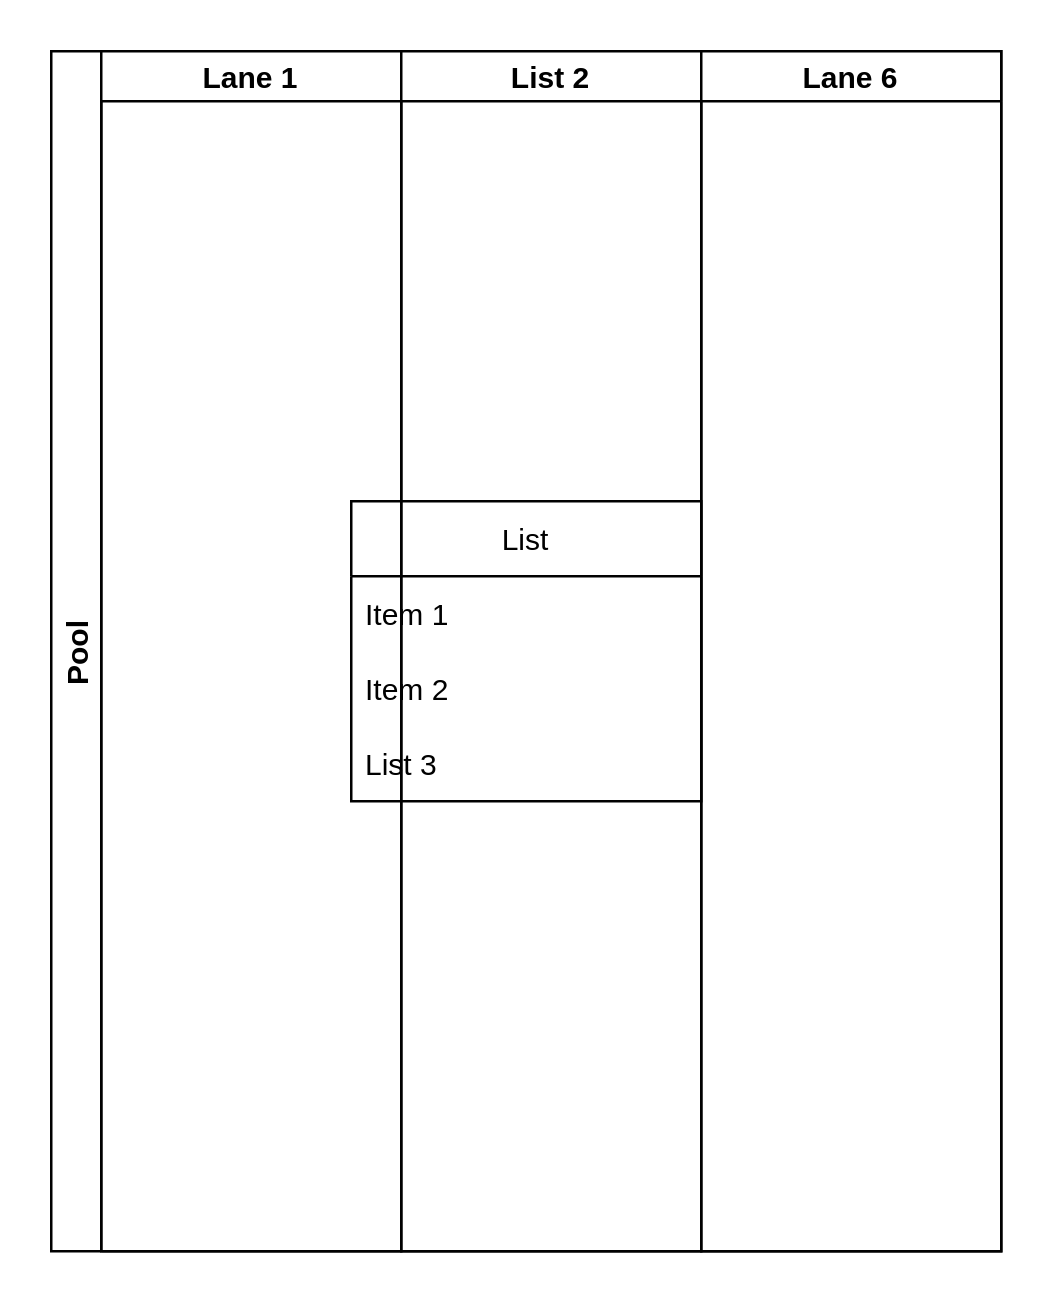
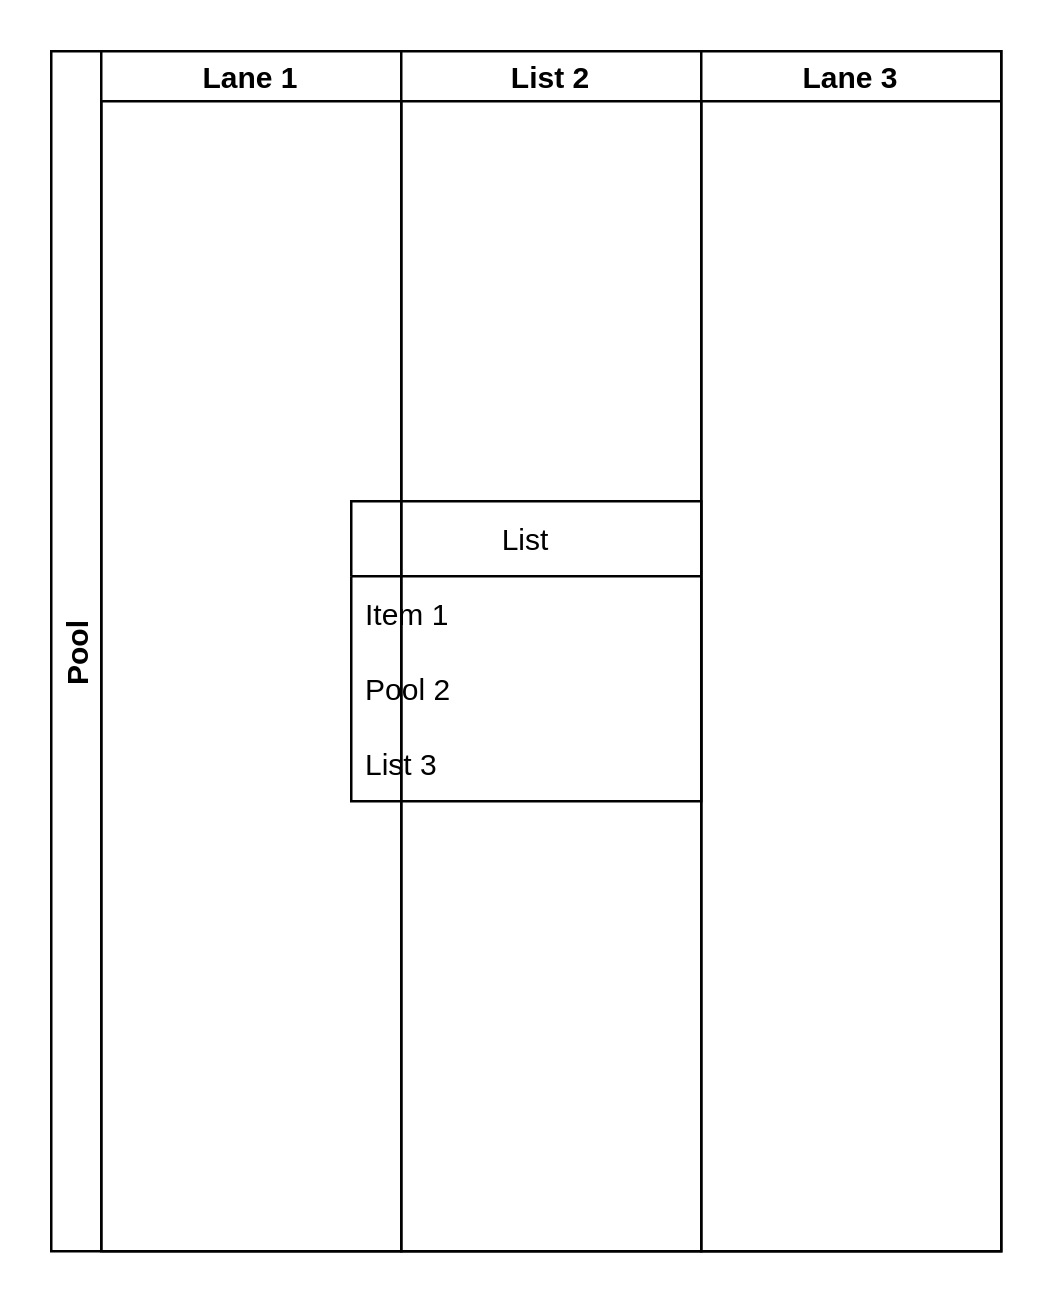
- <mxCell id="9" value="Lane 6" style="swimlane;startSize=20;" parent="6" vertex="1"><mxGeometry x="260" width="120" height="480" as="geometry" /></mxCell>
+ <mxCell id="9" value="Lane 3" style="swimlane;startSize=20;" parent="6" vertex="1"><mxGeometry x="260" width="120" height="480" as="geometry" /></mxCell>
- <mxCell id="4" value="Item 2" style="text;strokeColor=none;fillColor=none;align=left;verticalAlign=middle;spacingLeft=4;spacingRight=4;overflow=hidden;points=[[0,0.5],[1,0.5]];portConstraint=eastwest;rotatable=0;" parent="2" vertex="1"><mxGeometry y="60" width="140" height="30" as="geometry" /></mxCell>
+ <mxCell id="4" value="Pool 2" style="text;strokeColor=none;fillColor=none;align=left;verticalAlign=middle;spacingLeft=4;spacingRight=4;overflow=hidden;points=[[0,0.5],[1,0.5]];portConstraint=eastwest;rotatable=0;" parent="2" vertex="1"><mxGeometry y="60" width="140" height="30" as="geometry" /></mxCell>
